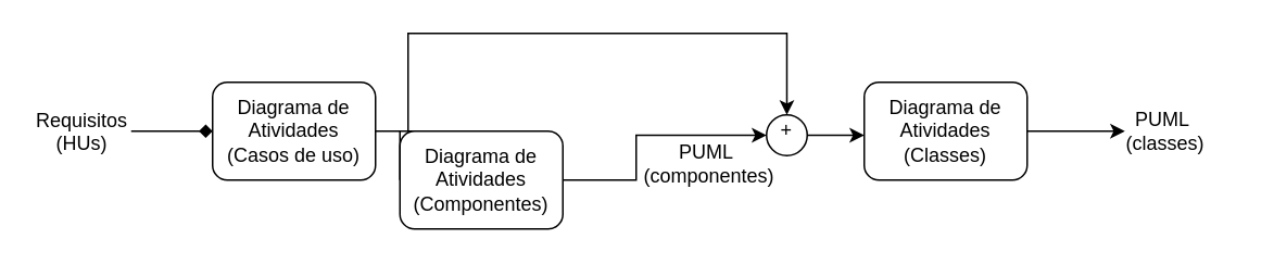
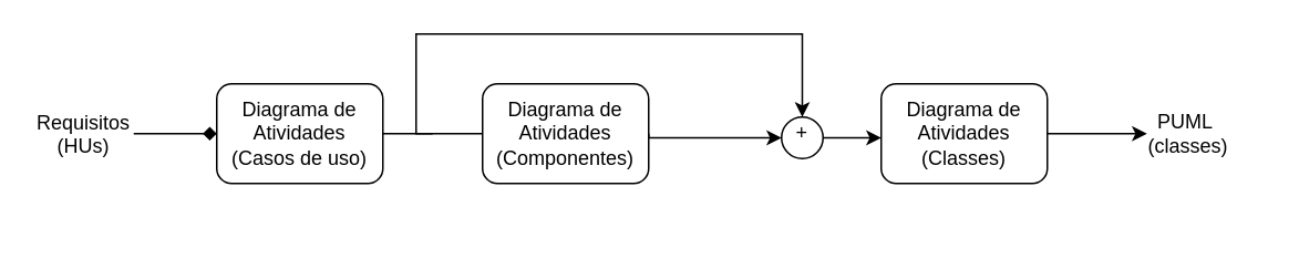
- <mxCell id="14" value="&lt;div&gt;PUML&amp;nbsp;&lt;/div&gt;&lt;div&gt;(componentes)&lt;/div&gt;" style="text;html=1;whiteSpace=wrap;strokeColor=none;fillColor=none;align=center;verticalAlign=middle;rounded=0;" parent="1" vertex="1"><mxGeometry x="420" y="82.5" width="30" height="35" as="geometry" /></mxCell>
- <mxCell id="10" value="&lt;div&gt;Diagrama de Atividades&lt;/div&gt;&lt;div&gt;(Componentes)&lt;/div&gt;" style="rounded=1;whiteSpace=wrap;html=1;" parent="1" vertex="1"><mxGeometry x="245" y="80" width="100" height="60" as="geometry" /></mxCell>
+ <mxCell id="10" value="&lt;div&gt;Diagrama de Atividades&lt;/div&gt;&lt;div&gt;(Componentes)&lt;/div&gt;" style="rounded=1;whiteSpace=wrap;html=1;" parent="1" vertex="1"><mxGeometry x="290" y="50" width="100" height="60" as="geometry" /></mxCell>
